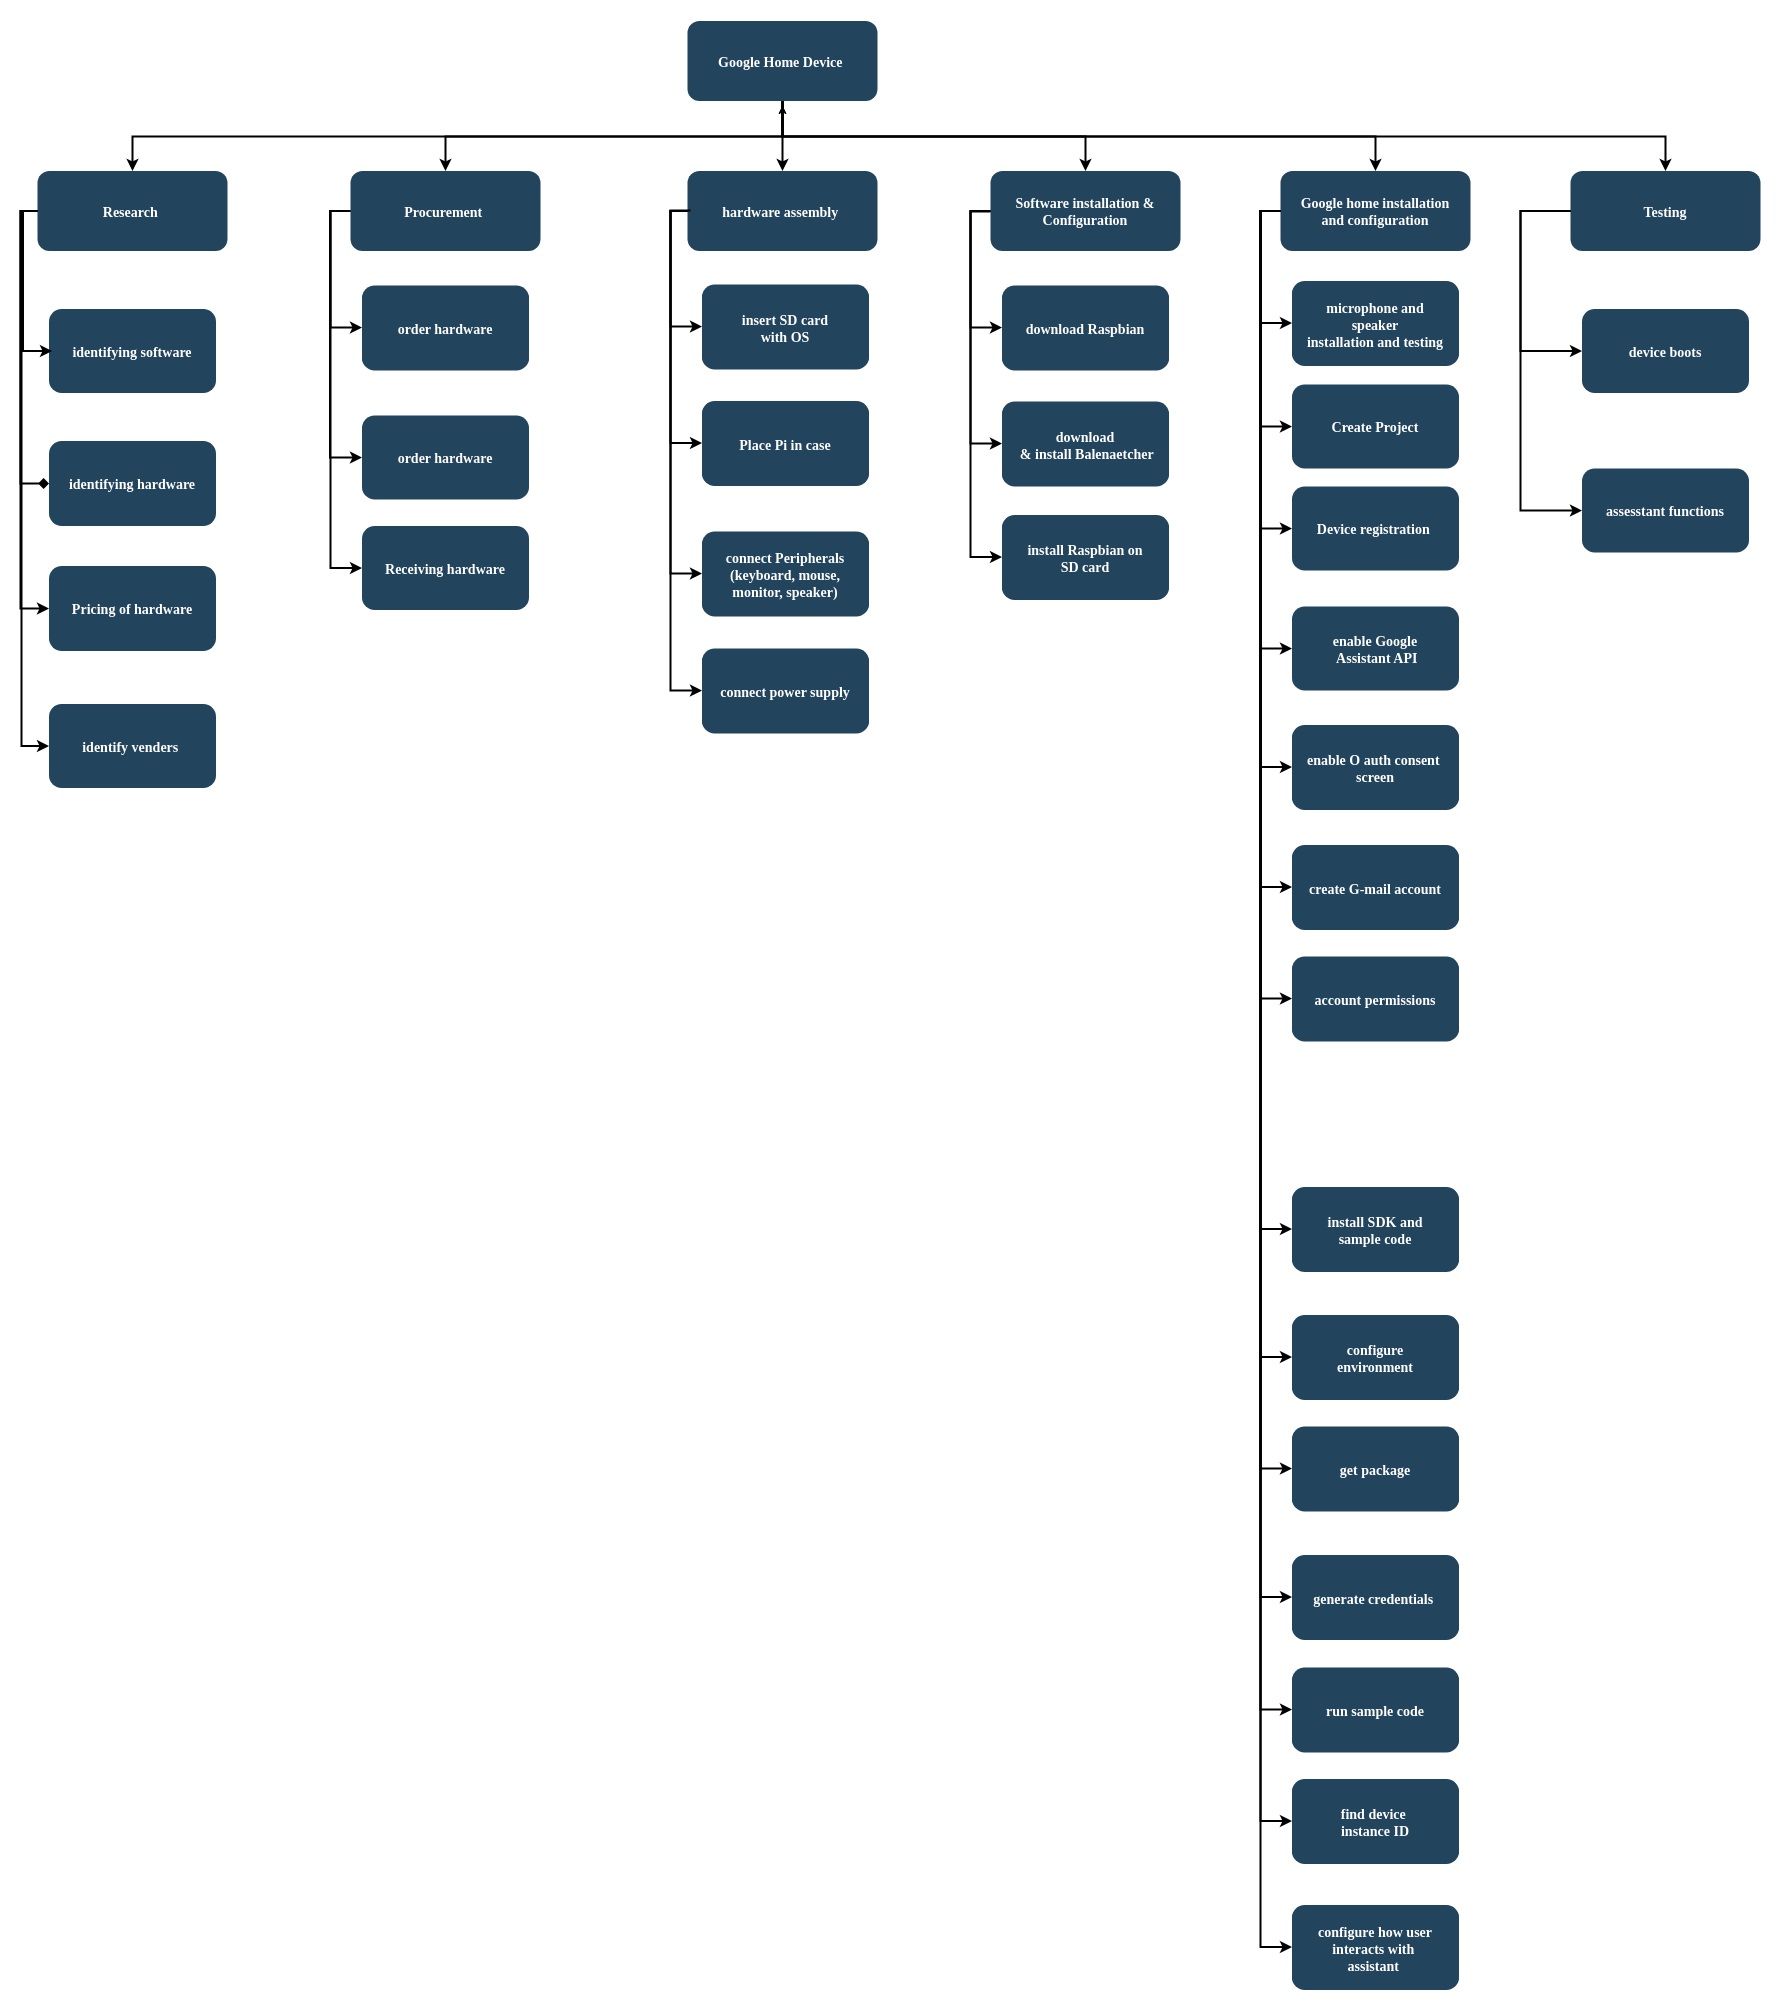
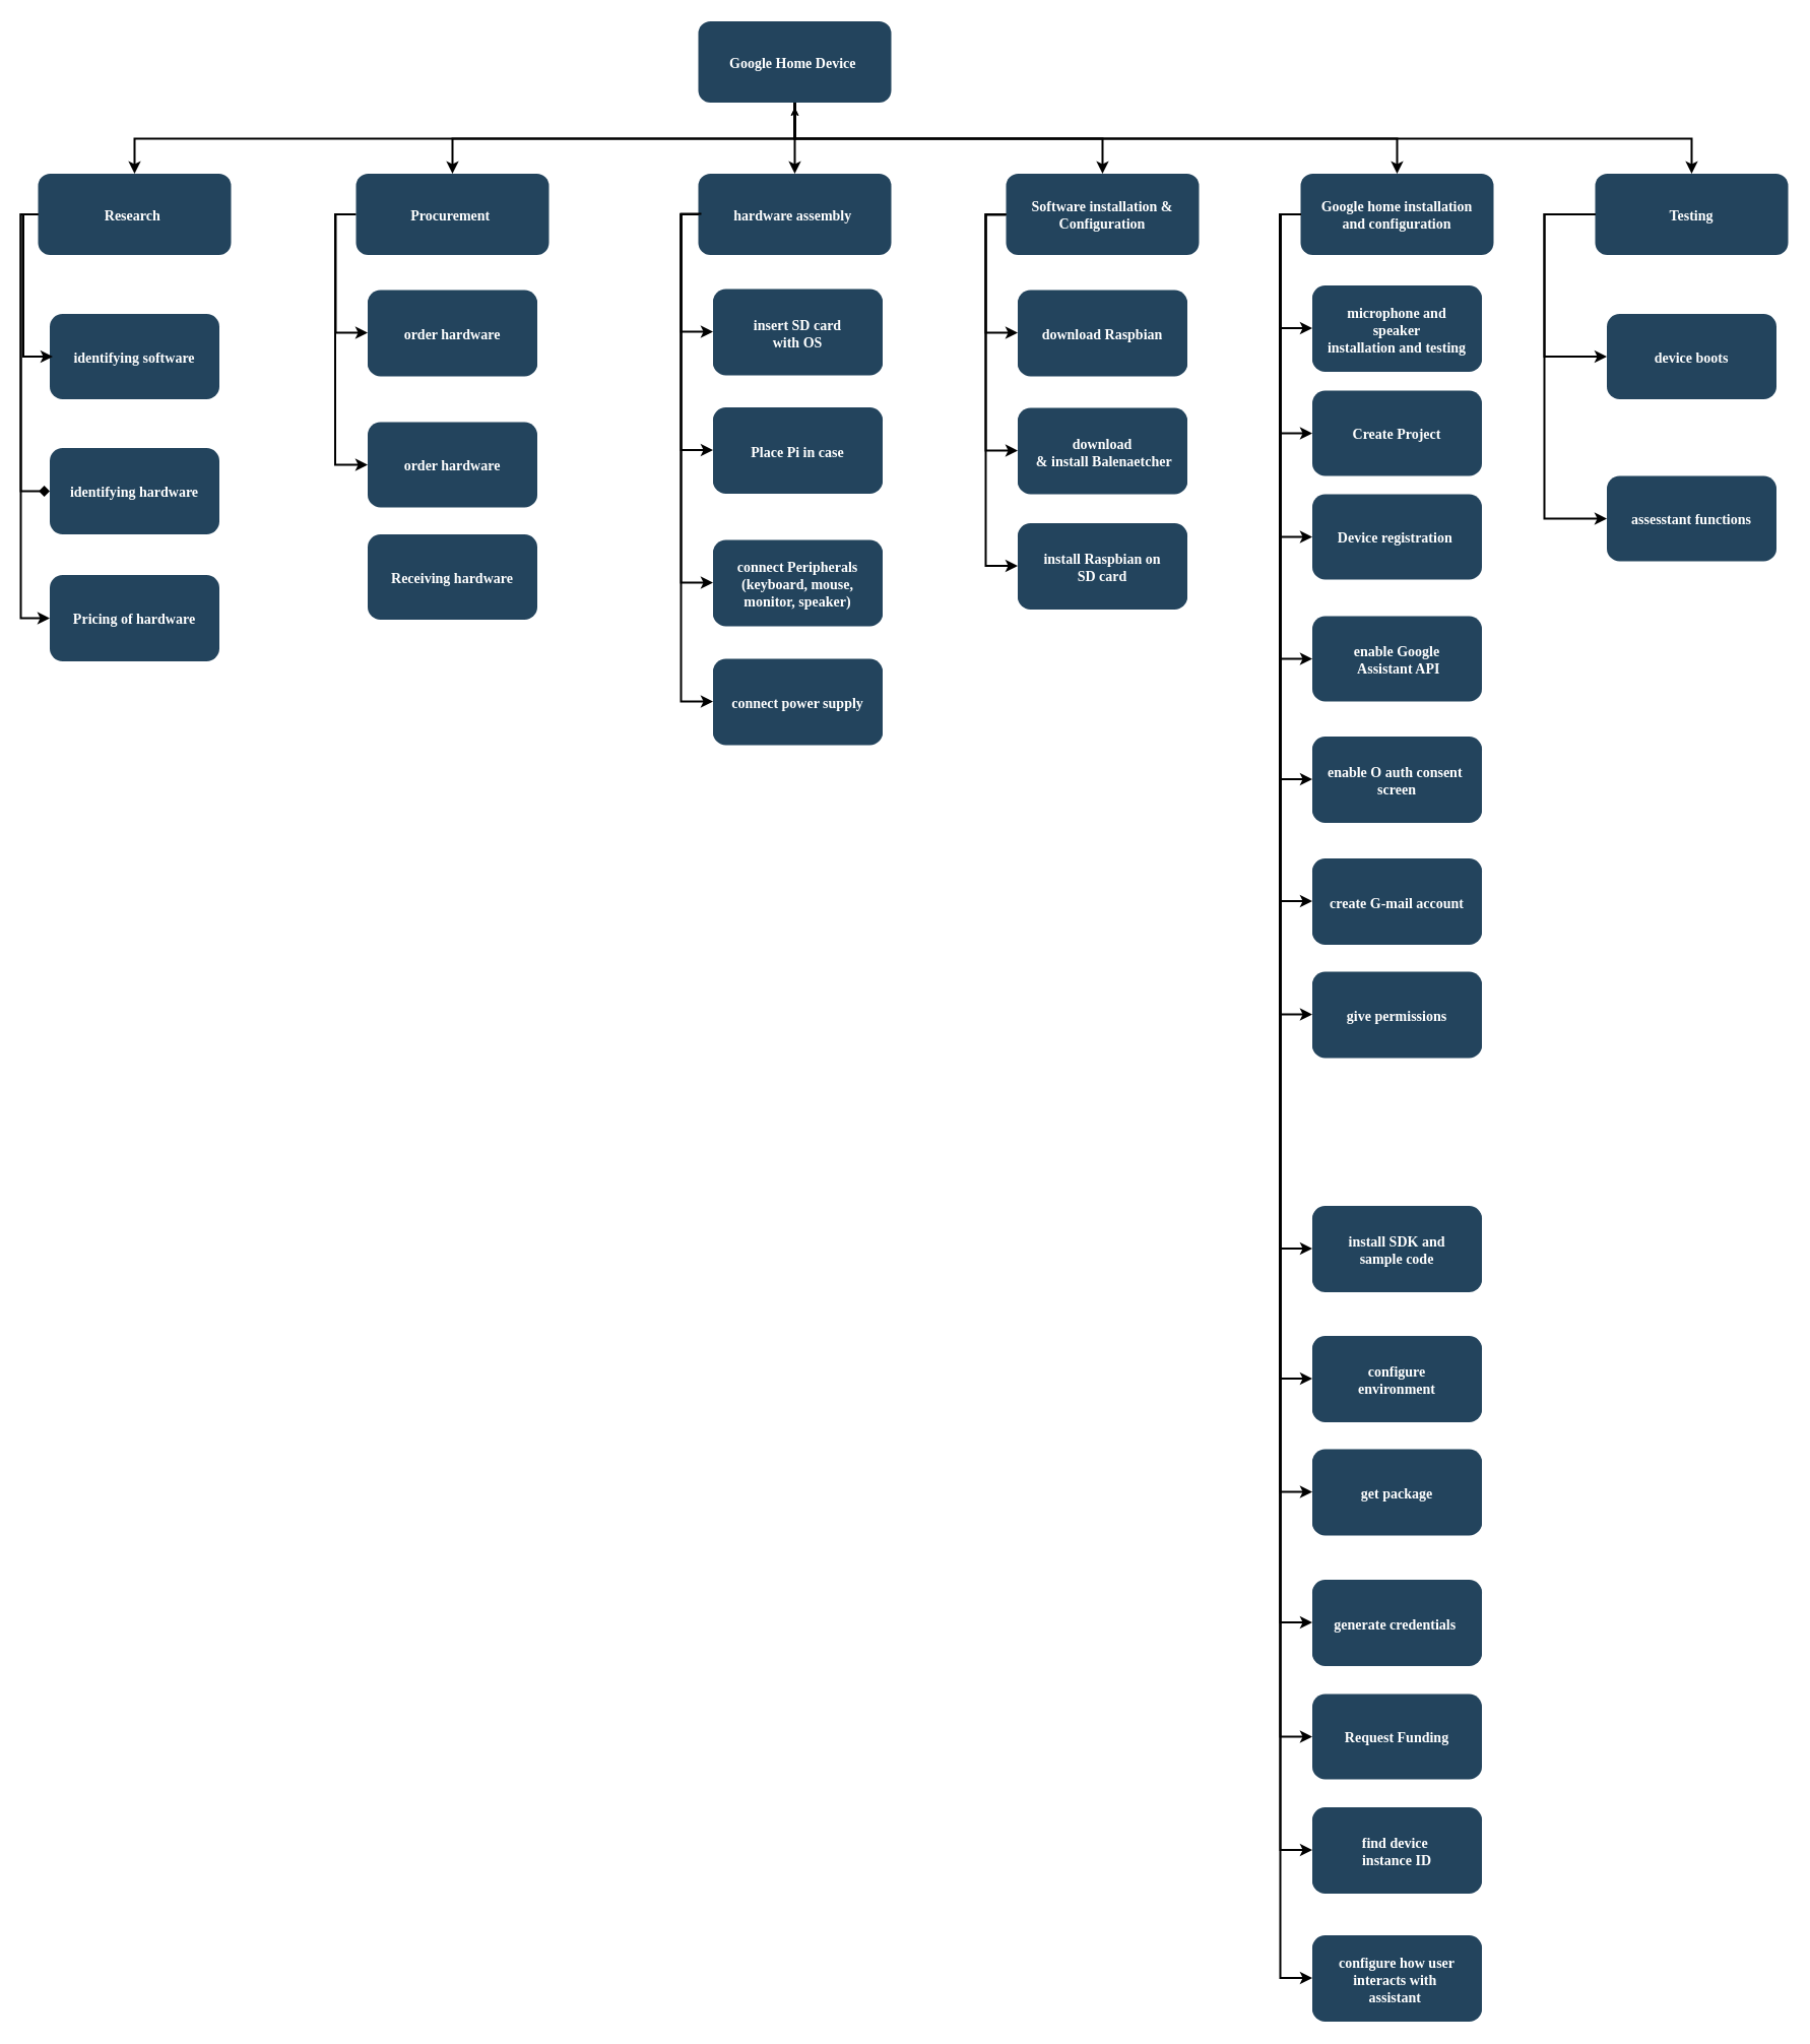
- <mxCell id="22" value="" parent="1" source="9" edge="1" style="edgeStyle=elbowEdgeStyle;elbow=horizontal;endArrow=classic;html=1;exitX=0;exitY=0.5;exitDx=0;exitDy=0;entryX=0;entryY=0.5;entryDx=0;entryDy=0;rounded=0;strokeWidth=2;" target="15"><mxGeometry as="geometry" relative="1" height="50" width="50"><mxPoint as="sourcePoint" y="220.5" x="359.5" /><mxPoint as="targetPoint" y="502" x="372" /><Array as="points"><mxPoint y="425" x="330" /></Array></mxGeometry></mxCell>
- <mxCell id="23" value="" parent="1" source="4" edge="1" style="edgeStyle=elbowEdgeStyle;elbow=horizontal;endArrow=classic;html=1;exitX=0;exitY=0.5;exitDx=0;exitDy=0;entryX=0;entryY=0.5;entryDx=0;entryDy=0;rounded=0;strokeWidth=2;" target="12"><mxGeometry as="geometry" relative="1" height="50" width="50"><mxPoint as="sourcePoint" y="208.5" x="41" /><mxPoint as="targetPoint" y="565.5" x="53" /><Array as="points"><mxPoint y="422.5" x="21" /></Array></mxGeometry></mxCell>
- <mxCell id="12" value="identify venders " parent="1" style="rounded=1;fillColor=#23445D;gradientColor=none;strokeColor=none;fontColor=#FFFFFF;fontStyle=1;fontFamily=Tahoma;fontSize=14" vertex="1"><mxGeometry as="geometry" y="703.5" x="48.5" height="84" width="167" /></mxCell>
- <mxCell id="66" value="account permissions" parent="1" style="rounded=1;fillColor=#23445D;gradientColor=none;strokeColor=none;fontColor=#FFFFFF;fontStyle=1;fontFamily=Tahoma;fontSize=14" vertex="1"><mxGeometry as="geometry" y="957" x="1291.5" height="84" width="167" /></mxCell>
+ <mxCell id="66" value="give permissions" parent="1" style="rounded=1;fillColor=#23445D;gradientColor=none;strokeColor=none;fontColor=#FFFFFF;fontStyle=1;fontFamily=Tahoma;fontSize=14" vertex="1"><mxGeometry as="geometry" y="957" x="1291.5" height="84" width="167" /></mxCell>
- <mxCell id="81" value="run sample code" parent="1" style="rounded=1;fillColor=#23445D;gradientColor=none;strokeColor=none;fontColor=#FFFFFF;fontStyle=1;fontFamily=Tahoma;fontSize=14" vertex="1"><mxGeometry as="geometry" y="1668" x="1291.5" height="84" width="167" /></mxCell>
